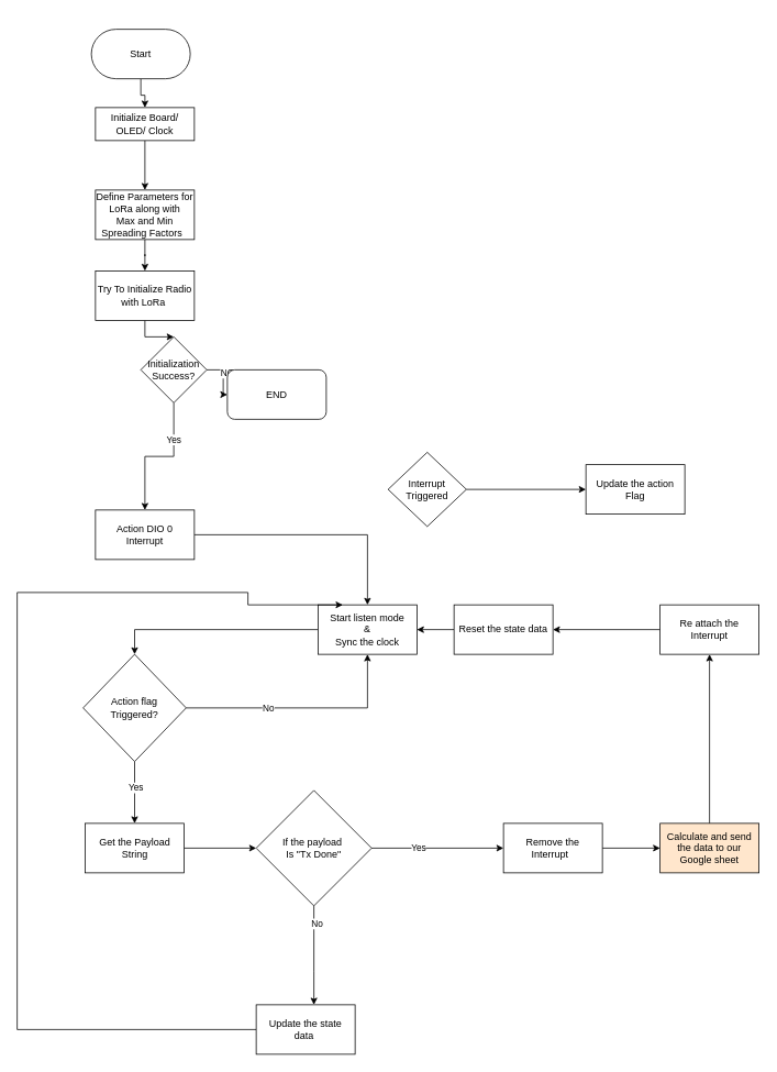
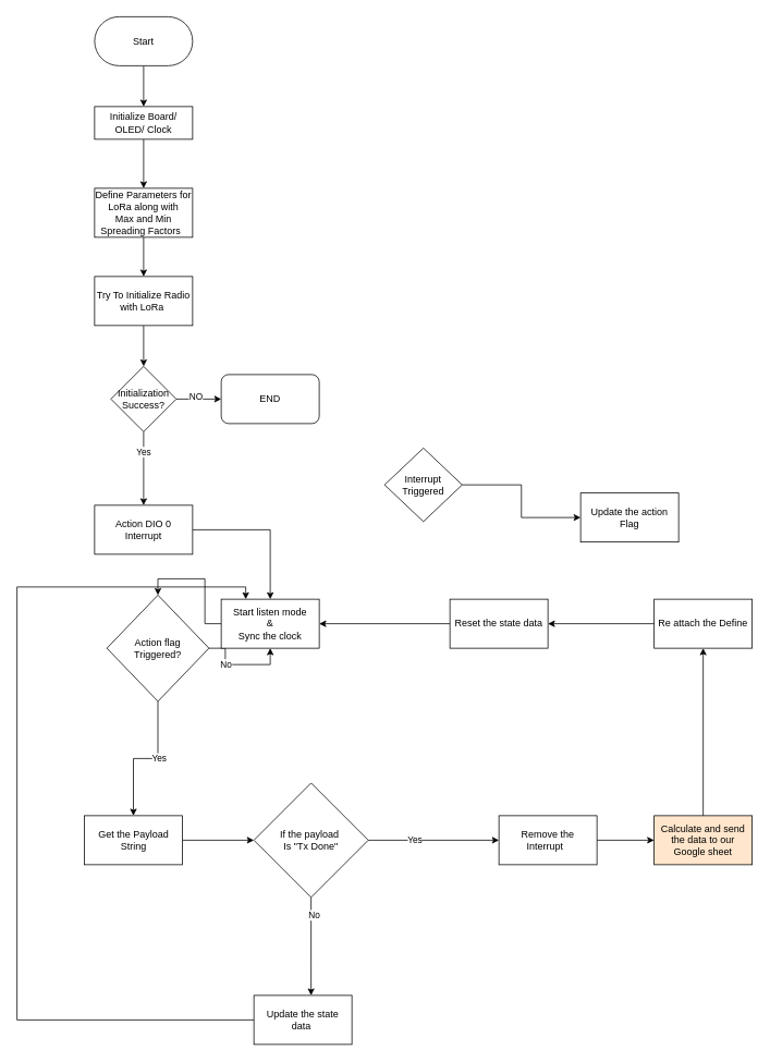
- <mxCell id="3" value="Start" style="rounded=1;whiteSpace=wrap;html=1;arcSize=50;" vertex="1" parent="1"><mxGeometry x="110" y="35" width="120" height="60" as="geometry" /></mxCell>
+ <mxCell id="3" value="Start" style="rounded=1;whiteSpace=wrap;html=1;arcSize=50;" vertex="1" parent="1"><mxGeometry x="115" y="20" width="120" height="60" as="geometry" /></mxCell>
- <mxCell id="9" value="Try To Initialize Radio with LoRa&amp;nbsp;" style="whiteSpace=wrap;html=1;rounded=0;" vertex="1" parent="1"><mxGeometry x="115" y="328" width="120" height="60" as="geometry" /></mxCell>
+ <mxCell id="9" value="Try To Initialize Radio with LoRa&amp;nbsp;" style="whiteSpace=wrap;html=1;rounded=0;" vertex="1" parent="1"><mxGeometry x="115" y="338" width="120" height="60" as="geometry" /></mxCell>
- <mxCell id="14" value="Initialization&lt;br&gt;Success?" style="rhombus;whiteSpace=wrap;html=1;rounded=0;" vertex="1" parent="1"><mxGeometry x="170" y="408" width="80" height="80" as="geometry" /></mxCell>
+ <mxCell id="14" value="Initialization&lt;br&gt;Success?" style="rhombus;whiteSpace=wrap;html=1;rounded=0;" vertex="1" parent="1"><mxGeometry x="135" y="448" width="80" height="80" as="geometry" /></mxCell>
- <mxCell id="17" value="END" style="rounded=1;whiteSpace=wrap;html=1;" vertex="1" parent="1"><mxGeometry x="275" y="448" width="120" height="60" as="geometry" /></mxCell>
+ <mxCell id="17" value="END" style="rounded=1;whiteSpace=wrap;html=1;" vertex="1" parent="1"><mxGeometry x="270" y="458" width="120" height="60" as="geometry" /></mxCell>
- <mxCell id="20" value="Update the action Flag" style="rounded=0;whiteSpace=wrap;html=1;" vertex="1" parent="1"><mxGeometry x="710" y="563" width="120" height="60" as="geometry" /></mxCell>
+ <mxCell id="20" value="Update the action Flag" style="rounded=0;whiteSpace=wrap;html=1;" vertex="1" parent="1"><mxGeometry x="710" y="603" width="120" height="60" as="geometry" /></mxCell>
- <mxCell id="29" value="Start listen mode&lt;br&gt;&amp;amp;&lt;br&gt;Sync the clock" style="rounded=0;whiteSpace=wrap;html=1;" vertex="1" parent="1"><mxGeometry x="385" y="733" width="120" height="60" as="geometry" /></mxCell>
+ <mxCell id="29" value="Start listen mode&lt;br&gt;&amp;amp;&lt;br&gt;Sync the clock" style="rounded=0;whiteSpace=wrap;html=1;" vertex="1" parent="1"><mxGeometry x="270" y="733" width="120" height="60" as="geometry" /></mxCell>
- <mxCell id="44" value="Re attach the Interrupt" style="whiteSpace=wrap;html=1;" vertex="1" parent="1"><mxGeometry x="800" y="733" width="120" height="60" as="geometry" /></mxCell>
+ <mxCell id="44" value="Re attach the Define" style="whiteSpace=wrap;html=1;" vertex="1" parent="1"><mxGeometry x="800" y="733" width="120" height="60" as="geometry" /></mxCell>
- <mxCell id="25" value="Action flag &lt;br&gt;Triggered?" style="rhombus;whiteSpace=wrap;html=1;" vertex="1" parent="1"><mxGeometry x="100" y="793" width="125" height="130" as="geometry" /></mxCell>
+ <mxCell id="25" value="Action flag &lt;br&gt;Triggered?" style="rhombus;whiteSpace=wrap;html=1;" vertex="1" parent="1"><mxGeometry x="130" y="728" width="125" height="130" as="geometry" /></mxCell>
